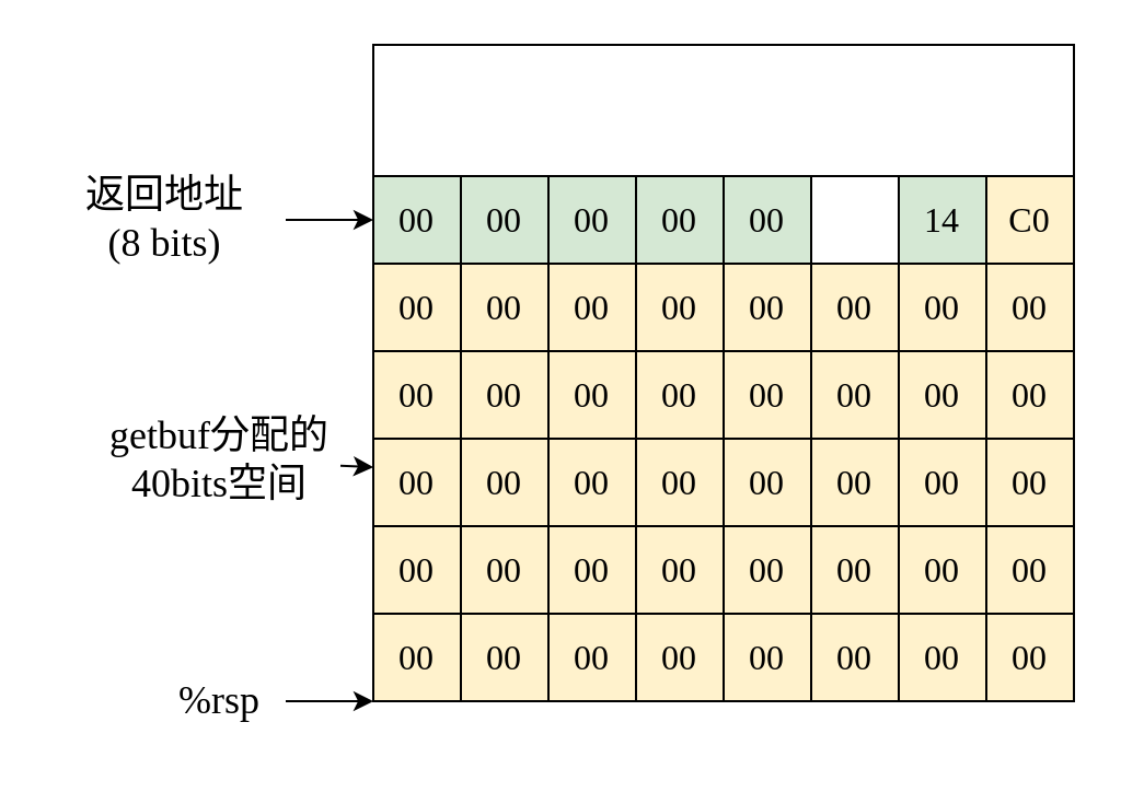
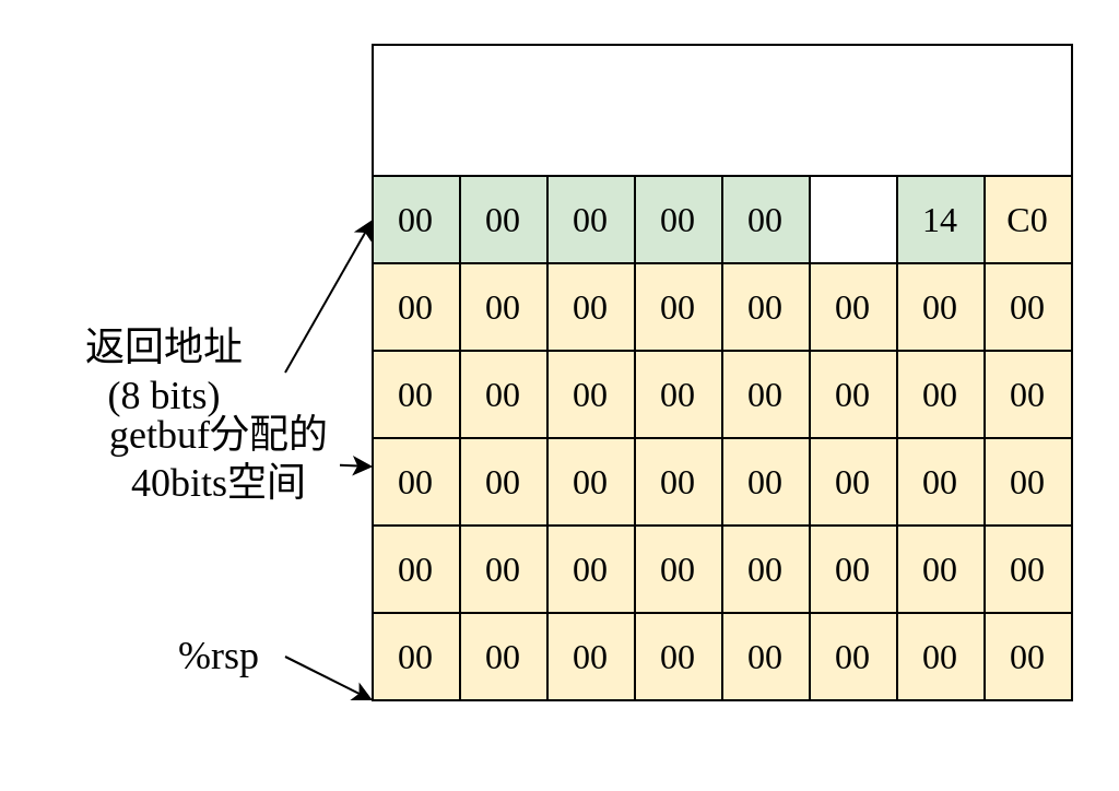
- <mxCell id="8" value="返回地址&lt;br&gt;(8 bits)" style="text;html=1;strokeColor=none;fillColor=none;align=center;verticalAlign=middle;whiteSpace=wrap;rounded=0;fontSize=18;fontFamily=思源黑体;" parent="1" vertex="1"><mxGeometry x="20" y="85" width="110" height="30" as="geometry" /></mxCell>
+ <mxCell id="8" value="返回地址&lt;br&gt;(8 bits)" style="text;html=1;strokeColor=none;fillColor=none;align=center;verticalAlign=middle;whiteSpace=wrap;rounded=0;fontSize=18;fontFamily=思源黑体;" parent="1" vertex="1"><mxGeometry x="20" y="155" width="110" height="30" as="geometry" /></mxCell>
- <mxCell id="10" value="&lt;font&gt;%rsp&lt;/font&gt;" style="text;html=1;strokeColor=none;fillColor=none;align=center;verticalAlign=middle;whiteSpace=wrap;rounded=0;fontSize=18;fontFamily=JetBrains Mono;" parent="1" vertex="1"><mxGeometry x="70" y="300" width="60" height="40" as="geometry" /></mxCell>
+ <mxCell id="10" value="&lt;font&gt;%rsp&lt;/font&gt;" style="text;html=1;strokeColor=none;fillColor=none;align=center;verticalAlign=middle;whiteSpace=wrap;rounded=0;fontSize=18;fontFamily=JetBrains Mono;" parent="1" vertex="1"><mxGeometry x="70" y="280" width="60" height="40" as="geometry" /></mxCell>
